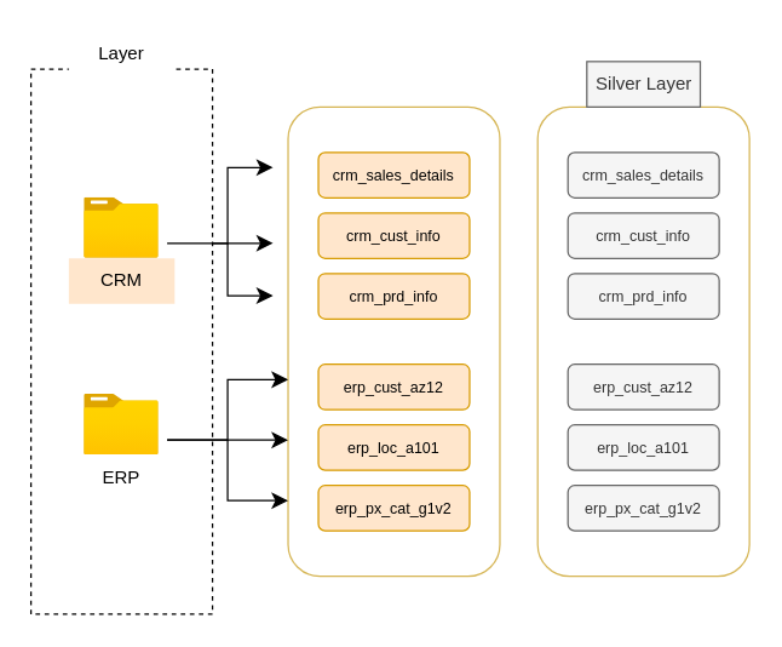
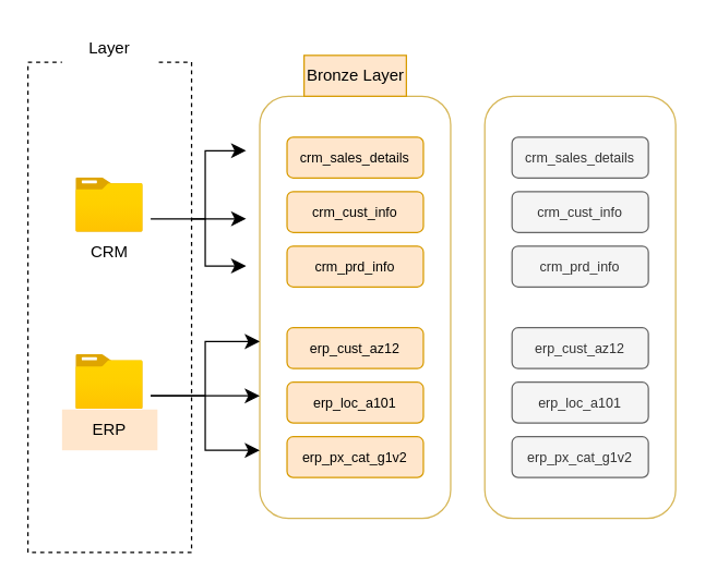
+ <mxCell id="9" value="Bronze Layer" style="rounded=0;whiteSpace=wrap;html=1;strokeColor=#d79b00;fillColor=#ffe6cc;" parent="1" vertex="1"><mxGeometry x="222.5" y="40" width="75" height="30" as="geometry" /></mxCell>
- <mxCell id="23" value="Silver Layer" style="rounded=0;whiteSpace=wrap;html=1;strokeColor=#666666;fillColor=#f5f5f5;fontColor=#333333;" vertex="1" parent="1"><mxGeometry x="387.5" y="40" width="75" height="30" as="geometry" /></mxCell>
- <mxCell id="6" value="CRM" style="rounded=0;fontColor=default;whiteSpace=wrap;html=1;strokeColor=none;fillColor=#ffe6cc;" parent="1" vertex="1"><mxGeometry x="45" y="170" width="70" height="30" as="geometry" /></mxCell>
+ <mxCell id="6" value="CRM" style="rounded=0;fontColor=default;whiteSpace=wrap;html=1;strokeColor=none;" parent="1" vertex="1"><mxGeometry x="45" y="170" width="70" height="30" as="geometry" /></mxCell>
- <mxCell id="7" value="ERP" style="rounded=0;fontColor=default;whiteSpace=wrap;html=1;strokeColor=none;" parent="1" vertex="1"><mxGeometry x="45" y="300" width="70" height="30" as="geometry" /></mxCell>
+ <mxCell id="7" value="ERP" style="rounded=0;fontColor=default;whiteSpace=wrap;html=1;strokeColor=none;fillColor=#ffe6cc;" parent="1" vertex="1"><mxGeometry x="45" y="300" width="70" height="30" as="geometry" /></mxCell>
